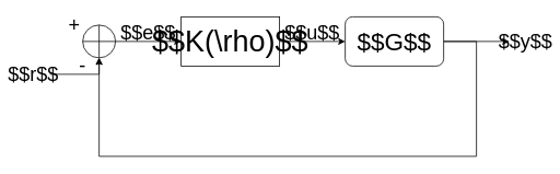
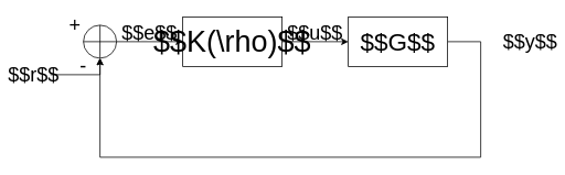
- <mxCell id="3" value="&lt;font style=&quot;font-size: 30px&quot;&gt;$$G$$&lt;/font&gt;" style="whiteSpace=wrap;html=1;rounded=1;" parent="1" vertex="1"><mxGeometry x="420" y="20" width="120" height="60" as="geometry" /></mxCell>
+ <mxCell id="3" value="&lt;font style=&quot;font-size: 30px&quot;&gt;$$G$$&lt;/font&gt;" style="rounded=0;whiteSpace=wrap;html=1;" parent="1" vertex="1"><mxGeometry x="420" y="20" width="120" height="60" as="geometry" /></mxCell>
- <mxCell id="15" style="edgeStyle=orthogonalEdgeStyle;rounded=0;orthogonalLoop=1;jettySize=auto;html=1;" edge="1" parent="1" source="3" target="14"><mxGeometry relative="1" as="geometry"><mxPoint x="650" y="50" as="targetPoint" /><mxPoint x="540" y="50" as="sourcePoint" /></mxGeometry></mxCell>
